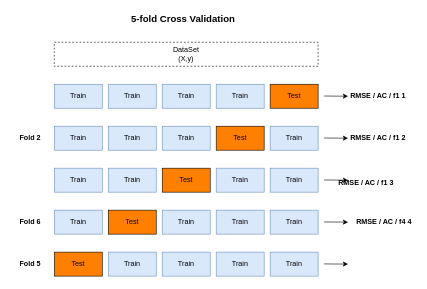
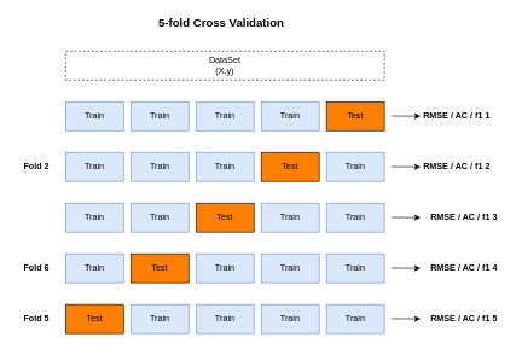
- <mxCell id="42" value="RMSE / AC / f1 3" style="text;html=1;strokeColor=none;fillColor=none;align=center;verticalAlign=middle;whiteSpace=wrap;rounded=0;fontStyle=1" parent="5" vertex="1"><mxGeometry x="540" y="225" width="100" height="20" as="geometry" /></mxCell>
+ <mxCell id="42" value="RMSE / AC / f1 3" style="text;html=1;strokeColor=none;fillColor=none;align=center;verticalAlign=middle;whiteSpace=wrap;rounded=0;fontStyle=1" parent="5" vertex="1"><mxGeometry x="570" y="220" width="100" height="20" as="geometry" /></mxCell>
- <mxCell id="43" value="RMSE / AC / f4 4" style="text;html=1;strokeColor=none;fillColor=none;align=center;verticalAlign=middle;whiteSpace=wrap;rounded=0;fontStyle=1" parent="5" vertex="1"><mxGeometry x="570" y="290" width="100" height="20" as="geometry" /></mxCell>
+ <mxCell id="43" value="RMSE / AC / f1 4" style="text;html=1;strokeColor=none;fillColor=none;align=center;verticalAlign=middle;whiteSpace=wrap;rounded=0;fontStyle=1" parent="5" vertex="1"><mxGeometry x="570" y="290" width="100" height="20" as="geometry" /></mxCell>
+ <mxCell id="44" value="RMSE / AC / f1 5" style="text;html=1;strokeColor=none;fillColor=none;align=center;verticalAlign=middle;whiteSpace=wrap;rounded=0;fontStyle=1" parent="5" vertex="1"><mxGeometry x="570" y="360" width="100" height="20" as="geometry" /></mxCell>
